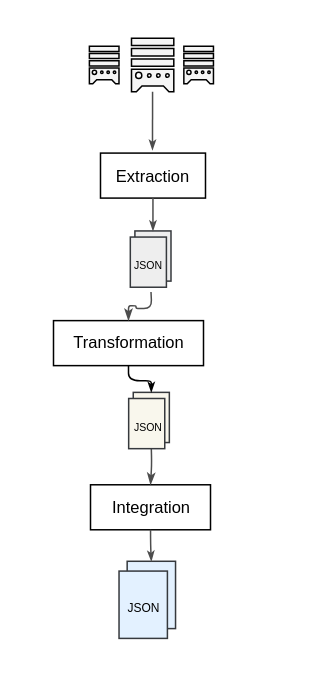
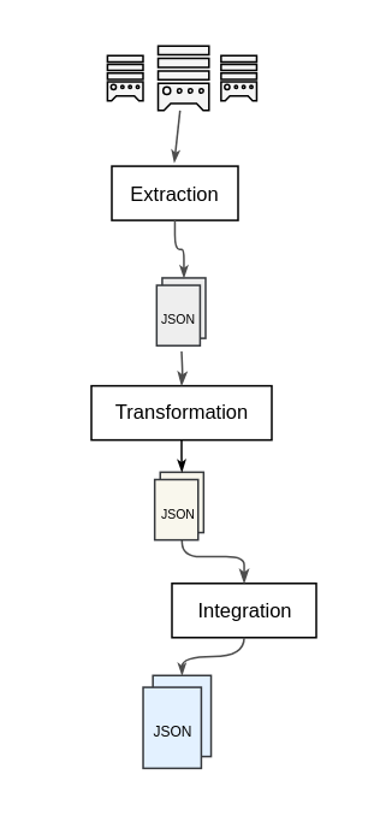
- <mxCell id="5" value="&lt;font style=&quot;font-size: 11px;&quot;&gt;Extraction&lt;/font&gt;" style="text;html=1;align=center;verticalAlign=middle;resizable=0;points=[];autosize=1;strokeColor=default;container=0;" parent="2" vertex="1"><mxGeometry x="46.333" y="81.042" width="70" height="30" as="geometry" /></mxCell>
+ <mxCell id="5" value="&lt;font style=&quot;font-size: 11px;&quot;&gt;Extraction&lt;/font&gt;" style="text;html=1;align=center;verticalAlign=middle;resizable=0;points=[];autosize=1;strokeColor=default;container=0;" parent="2" vertex="1"><mxGeometry x="41.333" y="71.042" width="70" height="30" as="geometry" /></mxCell>
- <mxCell id="7" value="&lt;font style=&quot;font-size: 11px;&quot;&gt;Transformation&lt;/font&gt;" style="text;html=1;align=center;verticalAlign=middle;resizable=0;points=[];autosize=1;strokeColor=default;container=0;" parent="2" vertex="1"><mxGeometry x="15" y="192.734" width="100" height="30" as="geometry" /></mxCell>
+ <mxCell id="7" value="&lt;font style=&quot;font-size: 11px;&quot;&gt;Transformation&lt;/font&gt;" style="text;html=1;align=center;verticalAlign=middle;resizable=0;points=[];autosize=1;strokeColor=default;container=0;" parent="2" vertex="1"><mxGeometry x="30" y="192.734" width="100" height="30" as="geometry" /></mxCell>
- <mxCell id="8" value="&lt;font style=&quot;font-size: 11px;&quot;&gt;Integration&lt;/font&gt;" style="text;html=1;align=center;verticalAlign=middle;resizable=0;points=[];autosize=1;strokeColor=default;container=0;" parent="2" vertex="1"><mxGeometry x="39.667" y="302.171" width="80" height="30" as="geometry" /></mxCell>
+ <mxCell id="8" value="&lt;font style=&quot;font-size: 11px;&quot;&gt;Integration&lt;/font&gt;" style="text;html=1;align=center;verticalAlign=middle;resizable=0;points=[];autosize=1;strokeColor=default;container=0;" parent="2" vertex="1"><mxGeometry x="74.667" y="302.171" width="80" height="30" as="geometry" /></mxCell>
